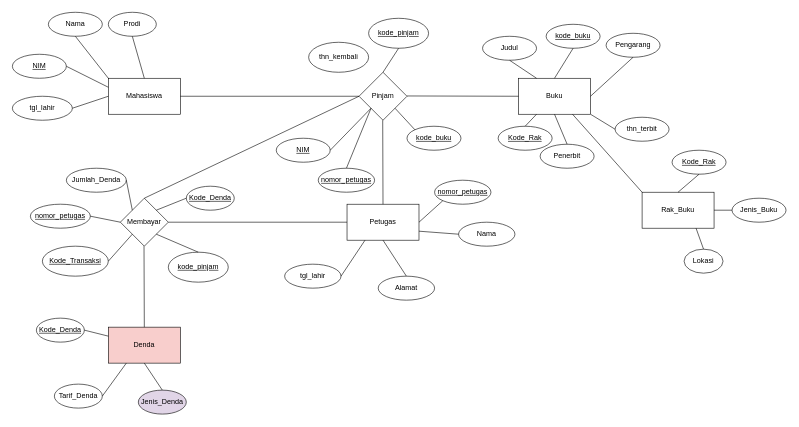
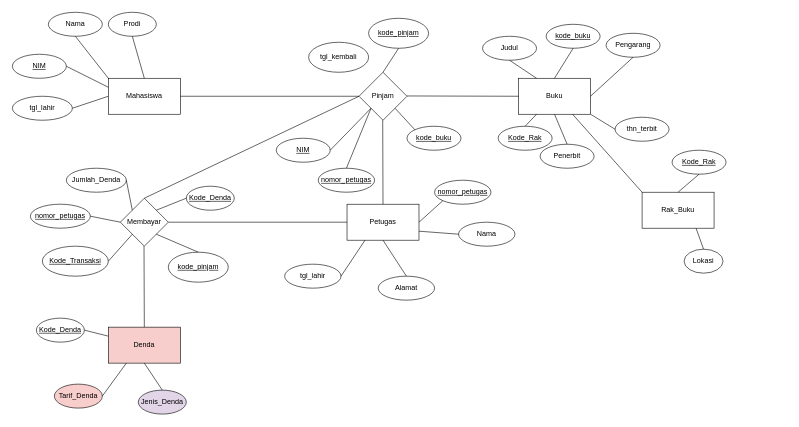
- <mxCell id="21" value="thn_kembali" style="ellipse;whiteSpace=wrap;html=1;" vertex="1" parent="1"><mxGeometry x="514" y="70" width="100" height="50" as="geometry" /></mxCell>
+ <mxCell id="21" value="tgl_kembali" style="ellipse;whiteSpace=wrap;html=1;" vertex="1" parent="1"><mxGeometry x="514" y="70" width="100" height="50" as="geometry" /></mxCell>
- <mxCell id="72" value="" style="endArrow=none;html=1;rounded=0;entryX=1;entryY=0.5;entryDx=0;entryDy=0;exitX=0;exitY=0.5;exitDx=0;exitDy=0;" edge="1" parent="1" source="71" target="66"><mxGeometry width="50" height="50" relative="1" as="geometry"><mxPoint x="1175" y="300" as="sourcePoint" /><mxPoint x="1140" y="330" as="targetPoint" /></mxGeometry></mxCell>
- <mxCell id="71" value="Jenis_Buku" style="ellipse;whiteSpace=wrap;html=1;" vertex="1" parent="1"><mxGeometry x="1220" y="330" width="90" height="40" as="geometry" /></mxCell>
- <mxCell id="58" value="Tarif_Denda" style="ellipse;whiteSpace=wrap;html=1;" vertex="1" parent="1"><mxGeometry x="90" y="640" width="80" height="40" as="geometry" /></mxCell>
+ <mxCell id="58" value="Tarif_Denda" style="ellipse;whiteSpace=wrap;html=1;fillColor=#f8cecc;" vertex="1" parent="1"><mxGeometry x="90" y="640" width="80" height="40" as="geometry" /></mxCell>
